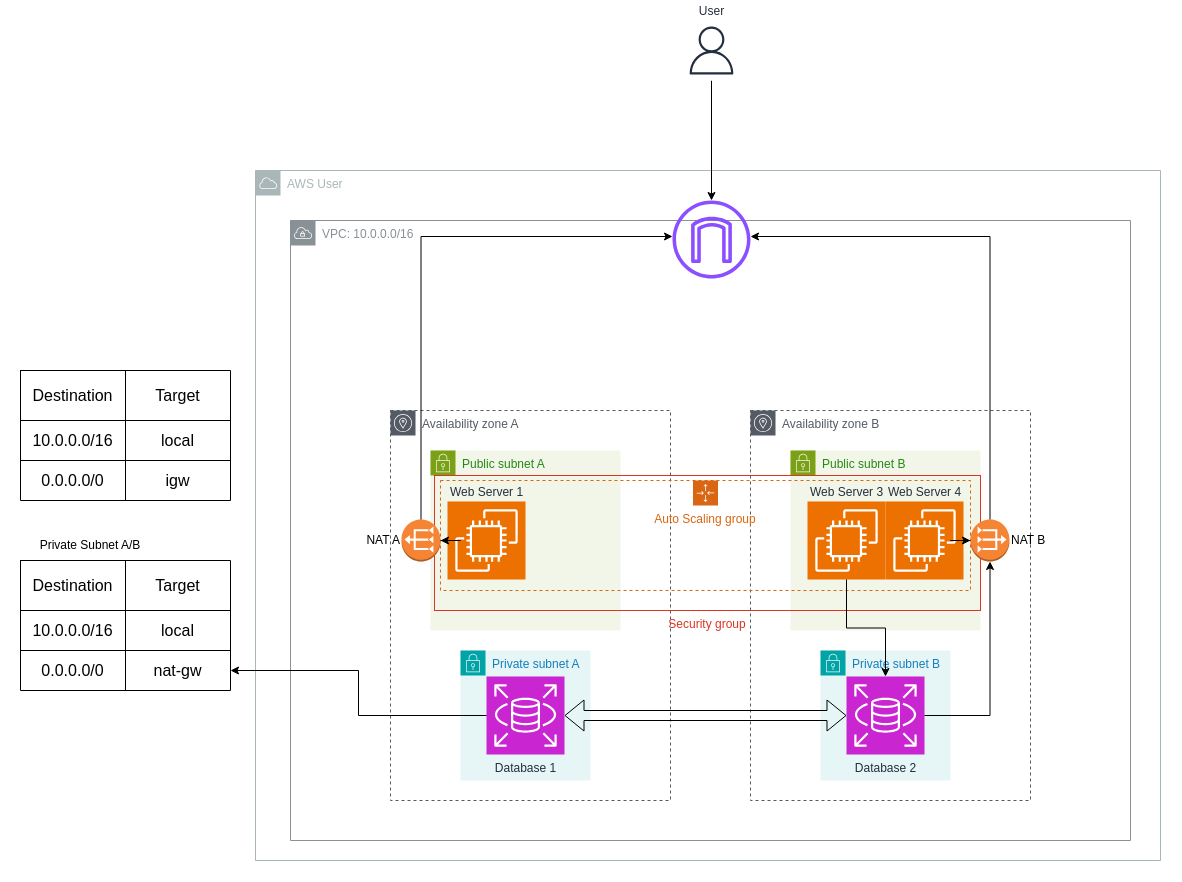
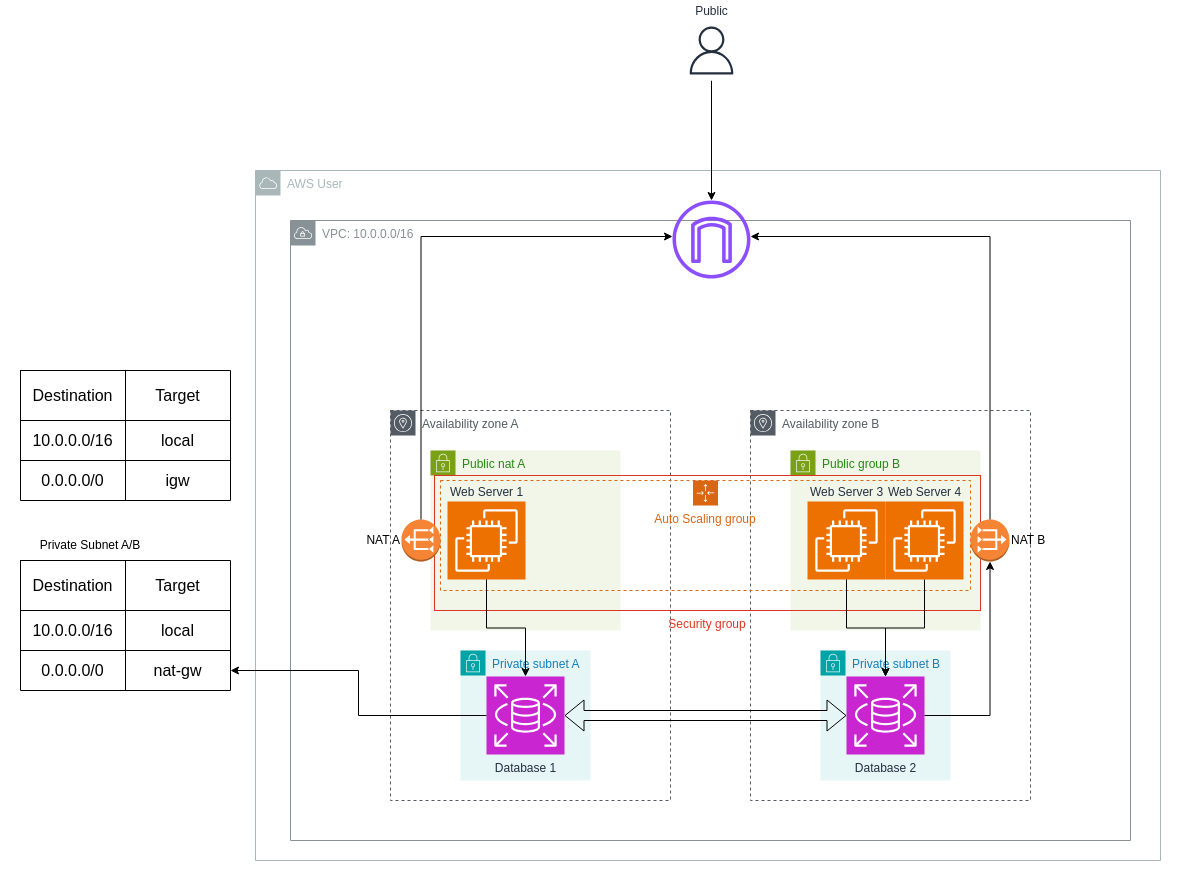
- <mxCell id="50" value="User" style="sketch=0;outlineConnect=0;fontColor=#232F3E;gradientColor=none;strokeColor=#232F3E;fillColor=#ffffff;dashed=0;verticalLabelPosition=top;verticalAlign=bottom;align=center;html=1;fontSize=12;fontStyle=0;aspect=fixed;shape=mxgraph.aws4.resourceIcon;resIcon=mxgraph.aws4.user;labelPosition=center;" vertex="1" parent="1"><mxGeometry x="681" y="20" width="60" height="60" as="geometry" /></mxCell>
+ <mxCell id="50" value="Public" style="sketch=0;outlineConnect=0;fontColor=#232F3E;gradientColor=none;strokeColor=#232F3E;fillColor=#ffffff;dashed=0;verticalLabelPosition=top;verticalAlign=bottom;align=center;html=1;fontSize=12;fontStyle=0;aspect=fixed;shape=mxgraph.aws4.resourceIcon;resIcon=mxgraph.aws4.user;labelPosition=center;" vertex="1" parent="1"><mxGeometry x="681" y="20" width="60" height="60" as="geometry" /></mxCell>
- <mxCell id="11" value="Public subnet A" style="points=[[0,0],[0.25,0],[0.5,0],[0.75,0],[1,0],[1,0.25],[1,0.5],[1,0.75],[1,1],[0.75,1],[0.5,1],[0.25,1],[0,1],[0,0.75],[0,0.5],[0,0.25]];outlineConnect=0;gradientColor=none;html=1;whiteSpace=wrap;fontSize=12;fontStyle=0;container=1;pointerEvents=0;collapsible=0;recursiveResize=0;shape=mxgraph.aws4.group;grIcon=mxgraph.aws4.group_security_group;grStroke=0;strokeColor=#7AA116;fillColor=#F2F6E8;verticalAlign=top;align=left;spacingLeft=30;fontColor=#248814;dashed=0;" vertex="1" parent="1"><mxGeometry x="430" y="450" width="190" height="180" as="geometry" /></mxCell>
+ <mxCell id="11" value="Public nat A" style="points=[[0,0],[0.25,0],[0.5,0],[0.75,0],[1,0],[1,0.25],[1,0.5],[1,0.75],[1,1],[0.75,1],[0.5,1],[0.25,1],[0,1],[0,0.75],[0,0.5],[0,0.25]];outlineConnect=0;gradientColor=none;html=1;whiteSpace=wrap;fontSize=12;fontStyle=0;container=1;pointerEvents=0;collapsible=0;recursiveResize=0;shape=mxgraph.aws4.group;grIcon=mxgraph.aws4.group_security_group;grStroke=0;strokeColor=#7AA116;fillColor=#F2F6E8;verticalAlign=top;align=left;spacingLeft=30;fontColor=#248814;dashed=0;" vertex="1" parent="1"><mxGeometry x="430" y="450" width="190" height="180" as="geometry" /></mxCell>
- <mxCell id="5" value="Public subnet B" style="points=[[0,0],[0.25,0],[0.5,0],[0.75,0],[1,0],[1,0.25],[1,0.5],[1,0.75],[1,1],[0.75,1],[0.5,1],[0.25,1],[0,1],[0,0.75],[0,0.5],[0,0.25]];outlineConnect=0;gradientColor=none;html=1;whiteSpace=wrap;fontSize=12;fontStyle=0;container=1;pointerEvents=0;collapsible=0;recursiveResize=0;shape=mxgraph.aws4.group;grIcon=mxgraph.aws4.group_security_group;grStroke=0;strokeColor=#7AA116;fillColor=#F2F6E8;verticalAlign=top;align=left;spacingLeft=30;fontColor=#248814;dashed=0;" vertex="1" parent="1"><mxGeometry x="790" y="450" width="190" height="180" as="geometry" /></mxCell>
+ <mxCell id="5" value="Public group B" style="points=[[0,0],[0.25,0],[0.5,0],[0.75,0],[1,0],[1,0.25],[1,0.5],[1,0.75],[1,1],[0.75,1],[0.5,1],[0.25,1],[0,1],[0,0.75],[0,0.5],[0,0.25]];outlineConnect=0;gradientColor=none;html=1;whiteSpace=wrap;fontSize=12;fontStyle=0;container=1;pointerEvents=0;collapsible=0;recursiveResize=0;shape=mxgraph.aws4.group;grIcon=mxgraph.aws4.group_security_group;grStroke=0;strokeColor=#7AA116;fillColor=#F2F6E8;verticalAlign=top;align=left;spacingLeft=30;fontColor=#248814;dashed=0;" vertex="1" parent="1"><mxGeometry x="790" y="450" width="190" height="180" as="geometry" /></mxCell>
- <mxCell id="20" style="edgeStyle=orthogonalEdgeStyle;rounded=0;orthogonalLoop=1;jettySize=auto;html=1;" edge="1" parent="1" source="12" target="22"><mxGeometry relative="1" as="geometry" /></mxCell>
+ <mxCell id="20" style="edgeStyle=orthogonalEdgeStyle;rounded=0;orthogonalLoop=1;jettySize=auto;html=1;" edge="1" parent="1" source="12" target="14"><mxGeometry relative="1" as="geometry" /></mxCell>
- <mxCell id="18" style="edgeStyle=orthogonalEdgeStyle;rounded=0;orthogonalLoop=1;jettySize=auto;html=1;" edge="1" parent="1" source="7" target="21"><mxGeometry relative="1" as="geometry" /></mxCell>
+ <mxCell id="18" style="edgeStyle=orthogonalEdgeStyle;rounded=0;orthogonalLoop=1;jettySize=auto;html=1;" edge="1" parent="1" source="7" target="9"><mxGeometry relative="1" as="geometry" /></mxCell>
